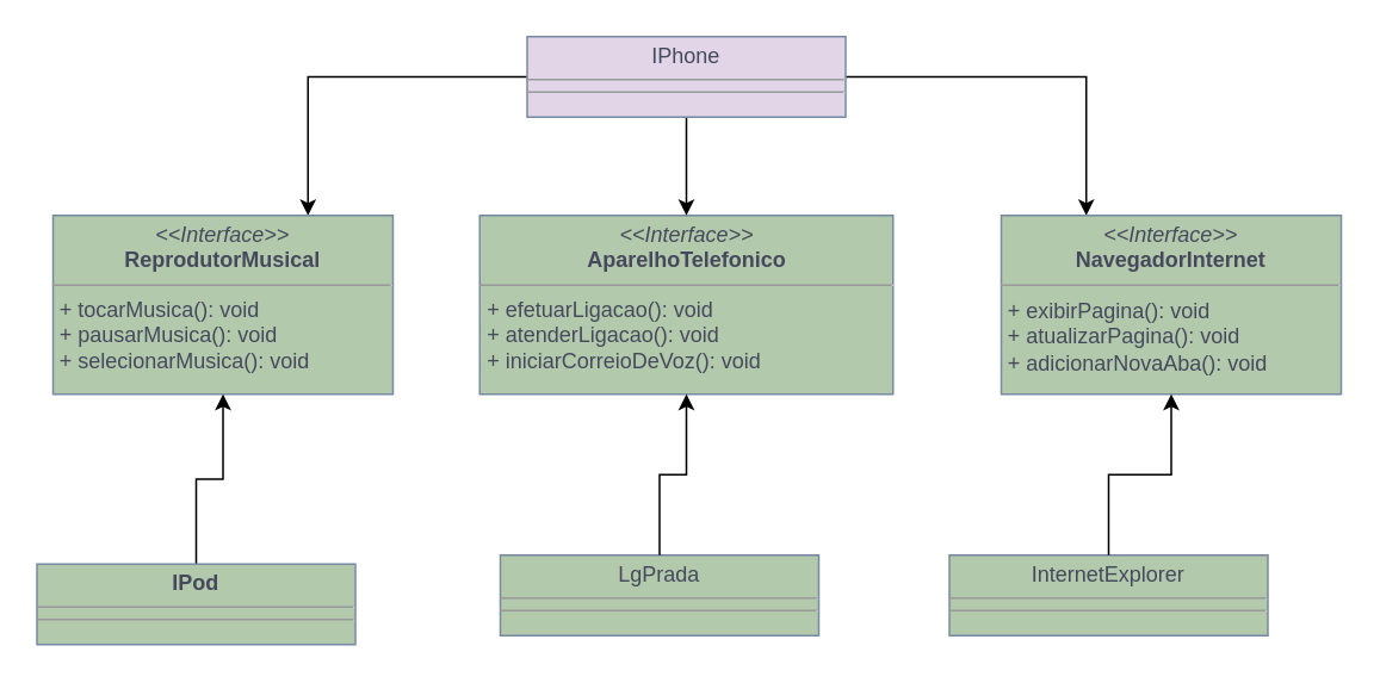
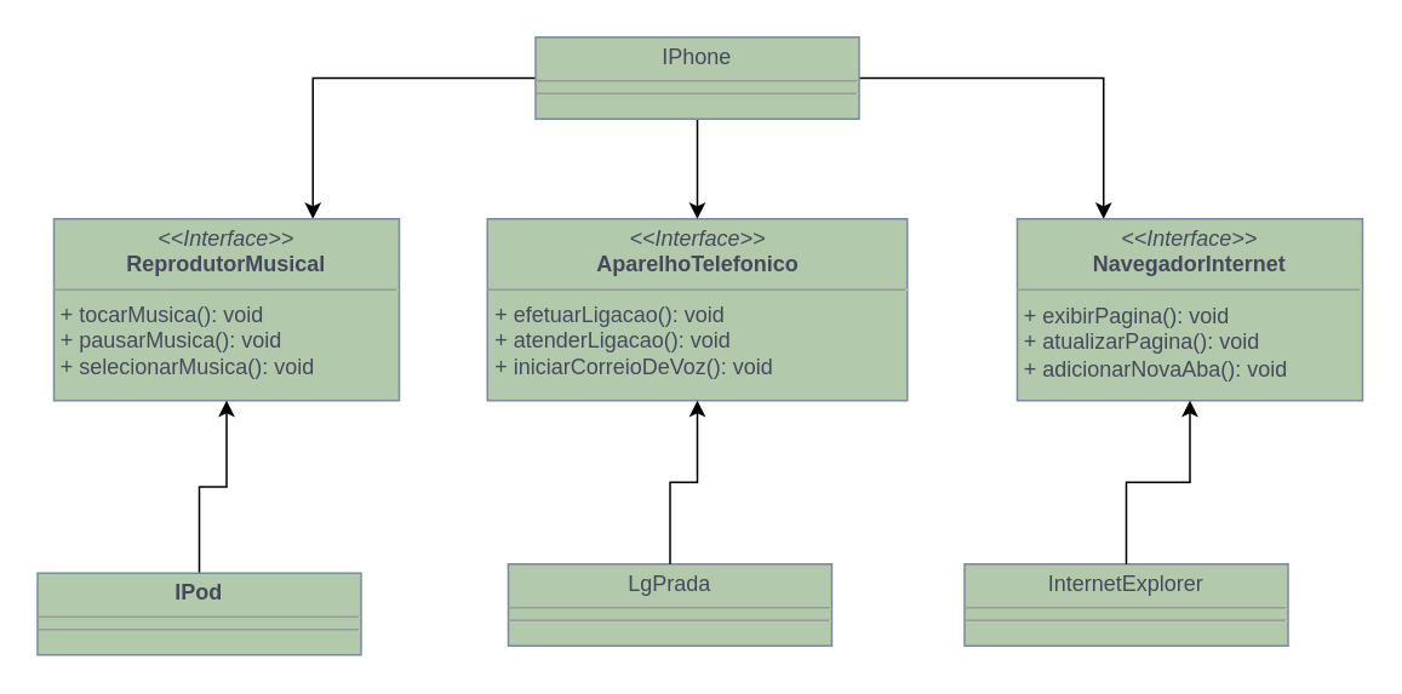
- <mxCell id="16" value="&lt;p style=&quot;margin:0px;margin-top:4px;text-align:center;&quot;&gt;IPhone&lt;/p&gt;&lt;hr size=&quot;1&quot;&gt;&lt;p style=&quot;margin:0px;margin-left:4px;&quot;&gt;&lt;/p&gt;&lt;hr size=&quot;1&quot;&gt;&lt;p style=&quot;margin: 0px 0px 0px 4px;&quot;&gt;&lt;br&gt;&lt;/p&gt;" style="verticalAlign=top;align=left;overflow=fill;fontSize=12;fontFamily=Helvetica;html=1;whiteSpace=wrap;strokeColor=#788AA3;fontColor=#46495D;fillColor=#e1d5e7;rounded=0;" vertex="1" parent="1"><mxGeometry x="294" y="20" width="178" height="45" as="geometry" /></mxCell>
+ <mxCell id="16" value="&lt;p style=&quot;margin:0px;margin-top:4px;text-align:center;&quot;&gt;IPhone&lt;/p&gt;&lt;hr size=&quot;1&quot;&gt;&lt;p style=&quot;margin:0px;margin-left:4px;&quot;&gt;&lt;/p&gt;&lt;hr size=&quot;1&quot;&gt;&lt;p style=&quot;margin: 0px 0px 0px 4px;&quot;&gt;&lt;br&gt;&lt;/p&gt;" style="verticalAlign=top;align=left;overflow=fill;fontSize=12;fontFamily=Helvetica;html=1;whiteSpace=wrap;strokeColor=#788AA3;fontColor=#46495D;fillColor=#B2C9AB;rounded=0;" vertex="1" parent="1"><mxGeometry x="294" y="20" width="178" height="45" as="geometry" /></mxCell>
